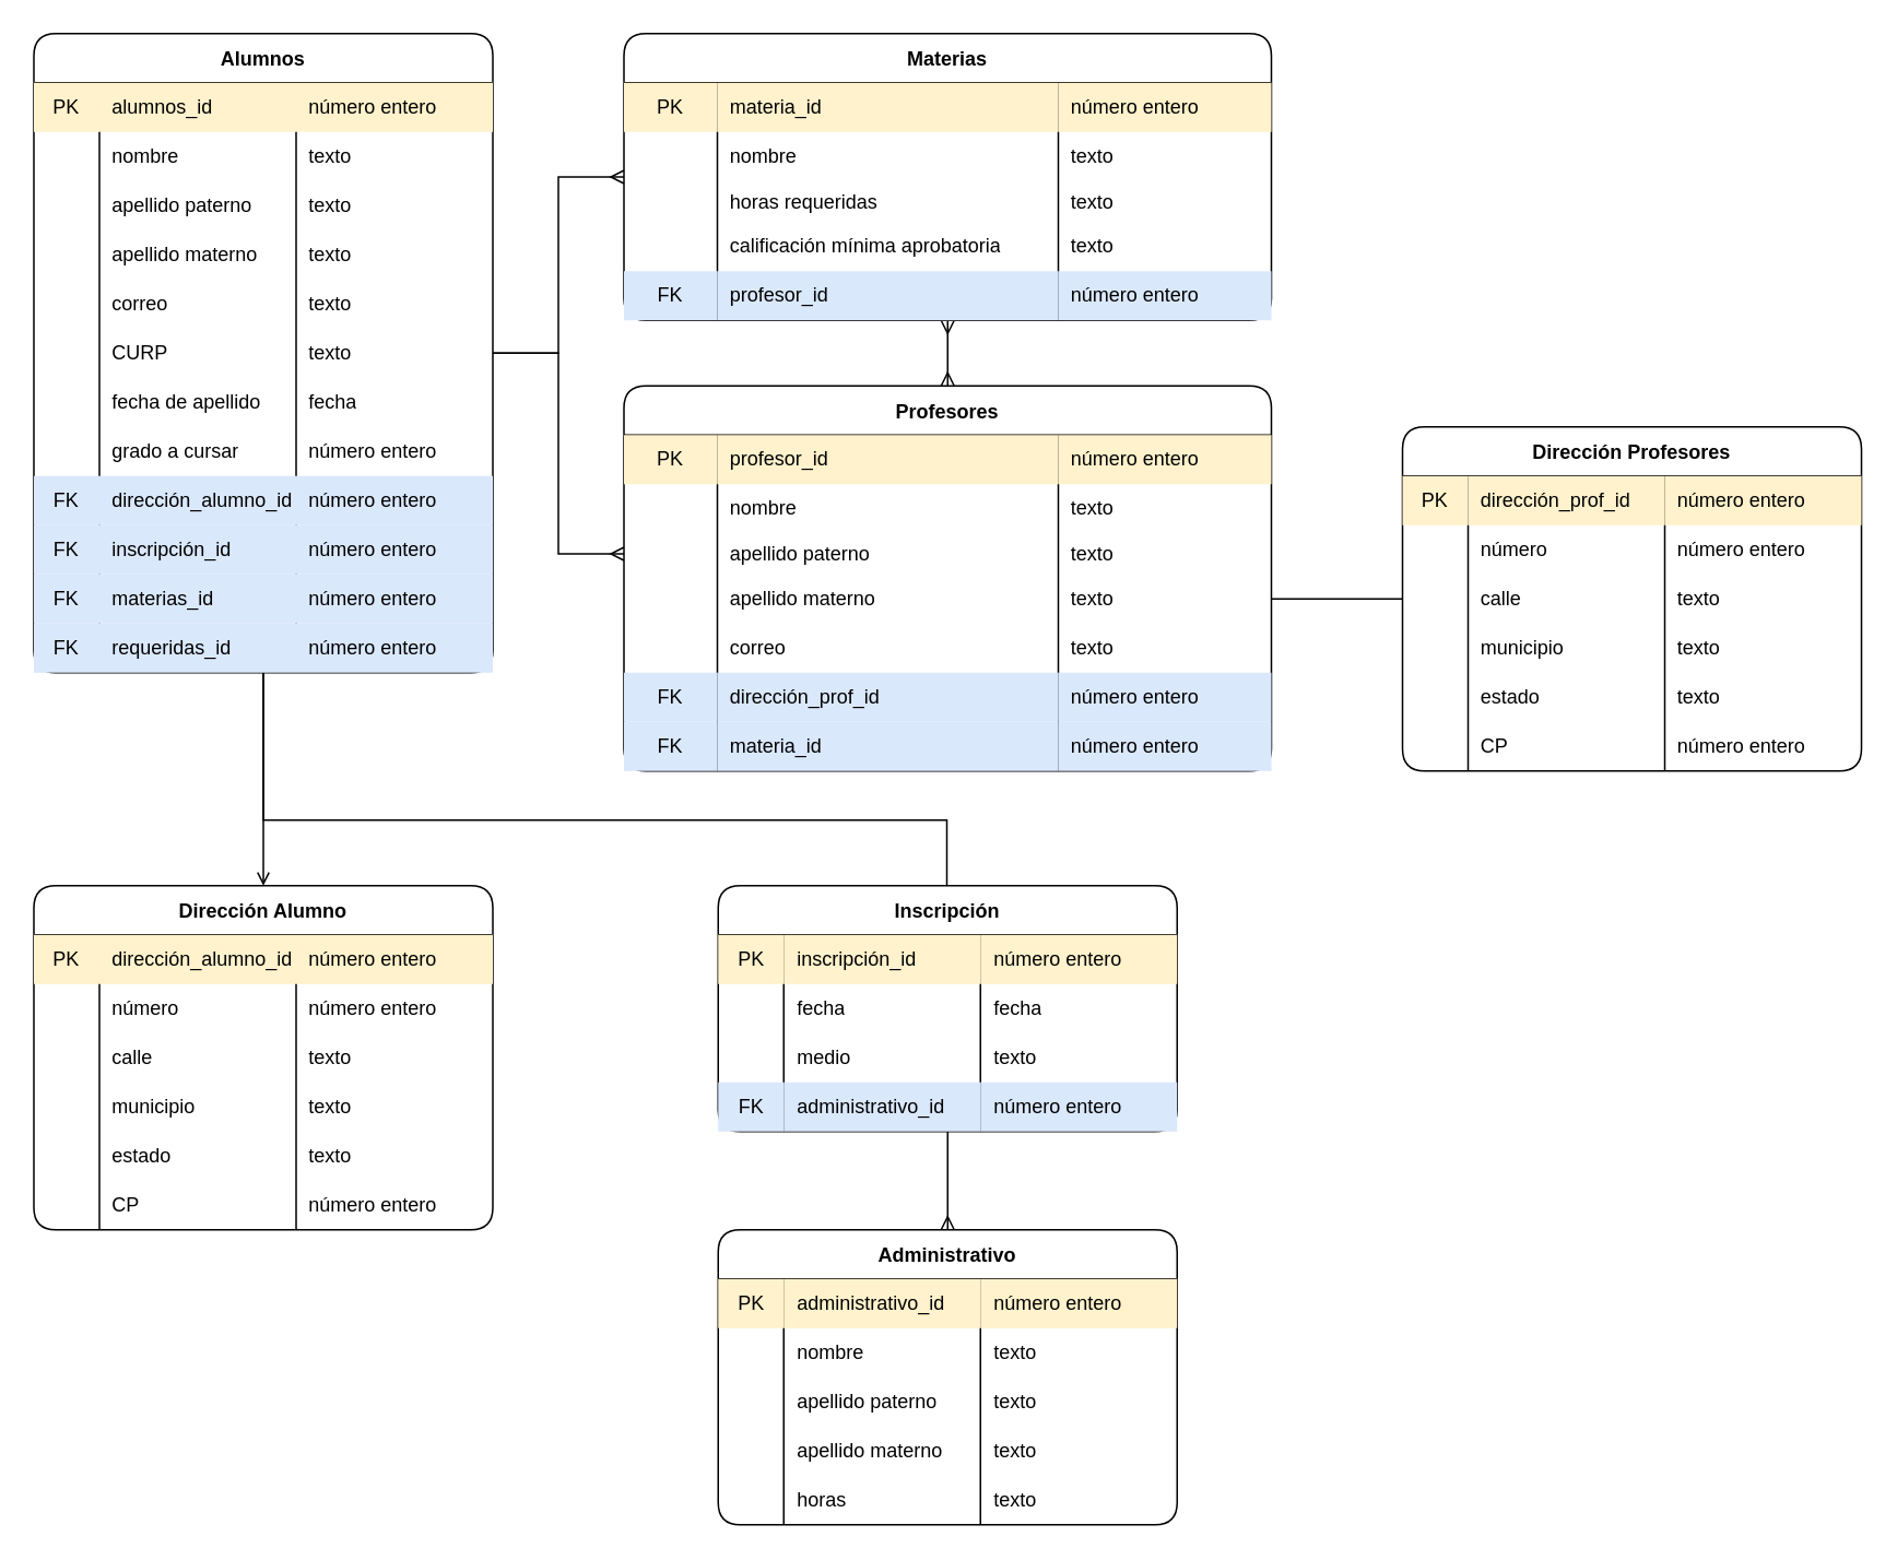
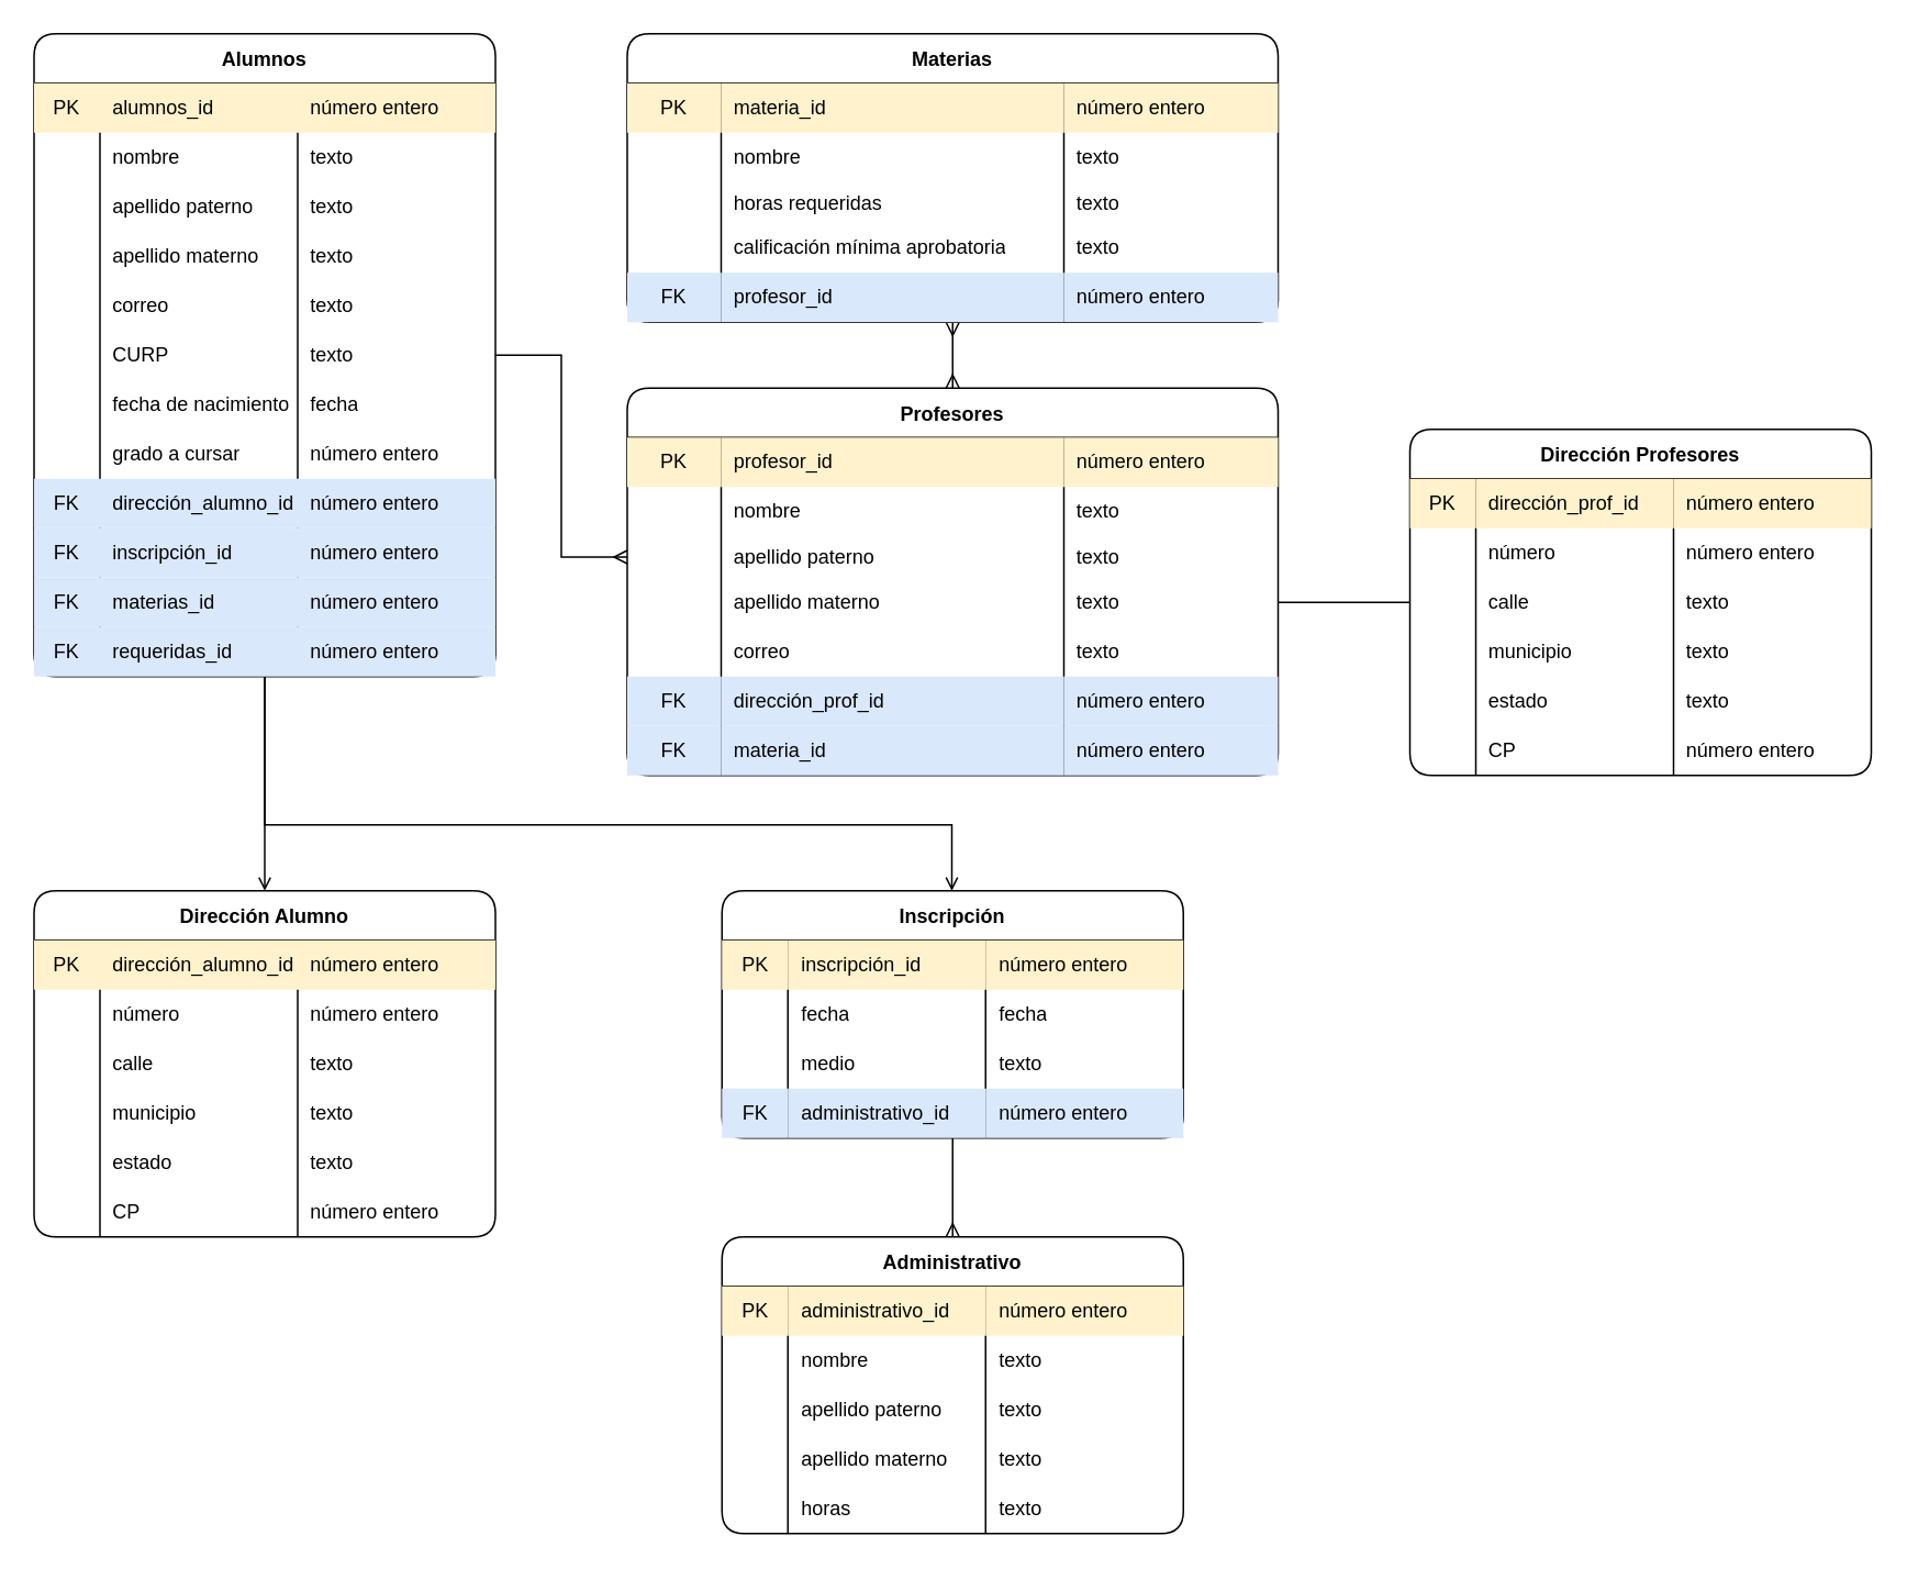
- <mxCell id="2" value="" style="edgeStyle=orthogonalEdgeStyle;rounded=0;orthogonalLoop=1;jettySize=auto;html=1;endArrow=ERmany;endFill=0;" edge="1" parent="1" source="6" target="56"><mxGeometry relative="1" as="geometry" /></mxCell>
- <mxCell id="33" value="fecha de apellido" style="shape=partialRectangle;html=1;whiteSpace=wrap;connectable=0;fillColor=none;top=0;left=0;bottom=0;right=0;align=left;spacingLeft=6;overflow=hidden;rounded=1;" vertex="1" parent="31"><mxGeometry x="40" width="120" height="30" as="geometry"><mxRectangle width="120" height="30" as="alternateBounds" /></mxGeometry></mxCell>
+ <mxCell id="33" value="fecha de nacimiento" style="shape=partialRectangle;html=1;whiteSpace=wrap;connectable=0;fillColor=none;top=0;left=0;bottom=0;right=0;align=left;spacingLeft=6;overflow=hidden;rounded=1;" vertex="1" parent="31"><mxGeometry x="40" width="120" height="30" as="geometry"><mxRectangle width="120" height="30" as="alternateBounds" /></mxGeometry></mxCell>
- <mxCell id="3" value="" style="edgeStyle=orthogonalEdgeStyle;rounded=0;orthogonalLoop=1;jettySize=auto;html=1;endArrow=none;endFill=0;" edge="1" parent="1" source="6" target="103"><mxGeometry relative="1" as="geometry"><Array as="points"><mxPoint x="160" y="500" /><mxPoint x="577" y="500" /></Array></mxGeometry></mxCell>
+ <mxCell id="3" value="" style="edgeStyle=orthogonalEdgeStyle;rounded=0;orthogonalLoop=1;jettySize=auto;html=1;endArrow=open;endFill=0;" edge="1" parent="1" source="6" target="103"><mxGeometry relative="1" as="geometry"><Array as="points"><mxPoint x="160" y="500" /><mxPoint x="577" y="500" /></Array></mxGeometry></mxCell>
